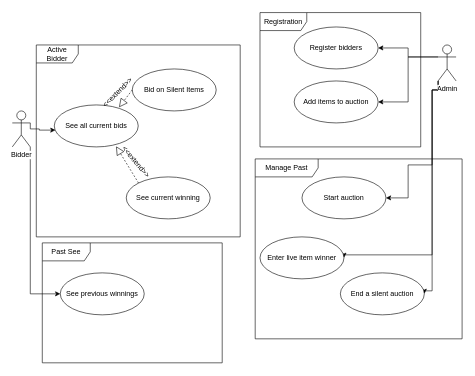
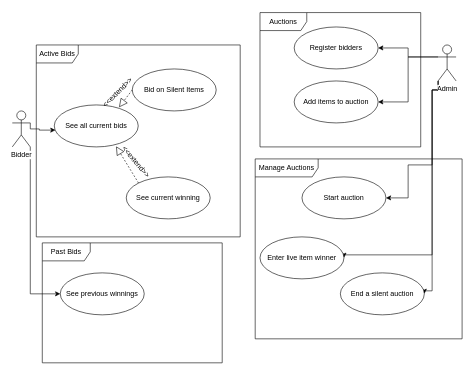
- <mxCell id="23" value="Registration" style="shape=umlFrame;whiteSpace=wrap;html=1;width=78;height=30;" vertex="1" parent="1"><mxGeometry x="433" y="20" width="268" height="224" as="geometry" /></mxCell>
+ <mxCell id="23" value="Auctions" style="shape=umlFrame;whiteSpace=wrap;html=1;width=78;height=30;" vertex="1" parent="1"><mxGeometry x="433" y="20" width="268" height="224" as="geometry" /></mxCell>
- <mxCell id="21" value="Active Bidder" style="shape=umlFrame;whiteSpace=wrap;html=1;width=70;height=30;" vertex="1" parent="1"><mxGeometry x="60" y="74" width="340" height="320" as="geometry" /></mxCell>
+ <mxCell id="21" value="Active Bids" style="shape=umlFrame;whiteSpace=wrap;html=1;width=70;height=30;" vertex="1" parent="1"><mxGeometry x="60" y="74" width="340" height="320" as="geometry" /></mxCell>
- <mxCell id="24" value="Manage Past" style="shape=umlFrame;whiteSpace=wrap;html=1;width=105;height=30;" vertex="1" parent="1"><mxGeometry x="425" y="264" width="345" height="300" as="geometry" /></mxCell>
+ <mxCell id="24" value="Manage Auctions" style="shape=umlFrame;whiteSpace=wrap;html=1;width=105;height=30;" vertex="1" parent="1"><mxGeometry x="425" y="264" width="345" height="300" as="geometry" /></mxCell>
- <mxCell id="27" value="&lt;div&gt;Past See&lt;/div&gt;" style="shape=umlFrame;whiteSpace=wrap;html=1;width=80;height=30;" vertex="1" parent="1"><mxGeometry x="70" y="404" width="300" height="200" as="geometry" /></mxCell>
+ <mxCell id="27" value="&lt;div&gt;Past Bids&lt;/div&gt;" style="shape=umlFrame;whiteSpace=wrap;html=1;width=80;height=30;" vertex="1" parent="1"><mxGeometry x="70" y="404" width="300" height="200" as="geometry" /></mxCell>
